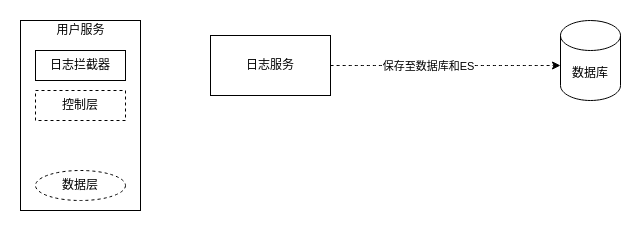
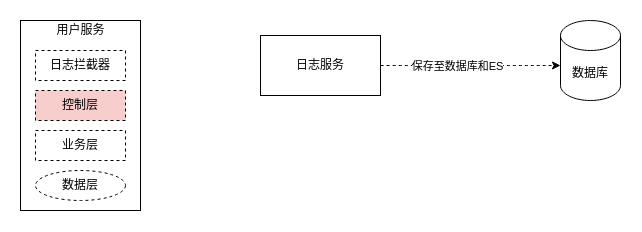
- <mxCell id="5" value="日志拦截器" style="rounded=0;whiteSpace=wrap;html=1;dashed=0;" vertex="1" parent="3"><mxGeometry x="15" y="30" width="90" height="30" as="geometry" /></mxCell>
+ <mxCell id="5" value="日志拦截器" style="rounded=0;whiteSpace=wrap;html=1;dashed=1;" vertex="1" parent="3"><mxGeometry x="15" y="30" width="90" height="30" as="geometry" /></mxCell>
- <mxCell id="12" value="日志服务" style="rounded=0;whiteSpace=wrap;html=1;" vertex="1" parent="1"><mxGeometry x="210" y="35" width="120" height="60" as="geometry" /></mxCell>
+ <mxCell id="12" value="日志服务" style="rounded=0;whiteSpace=wrap;html=1;" vertex="1" parent="1"><mxGeometry x="260" y="35" width="120" height="60" as="geometry" /></mxCell>
- <mxCell id="6" value="控制层" style="rounded=0;whiteSpace=wrap;html=1;dashed=1;" vertex="1" parent="3"><mxGeometry x="15" y="70" width="90" height="30" as="geometry" /></mxCell>
+ <mxCell id="6" value="控制层" style="rounded=0;whiteSpace=wrap;html=1;dashed=1;fillColor=#f8cecc;" vertex="1" parent="3"><mxGeometry x="15" y="70" width="90" height="30" as="geometry" /></mxCell>
+ <mxCell id="8" value="业务层" style="rounded=0;whiteSpace=wrap;html=1;dashed=1;" vertex="1" parent="3"><mxGeometry x="15" y="110" width="90" height="30" as="geometry" /></mxCell>
